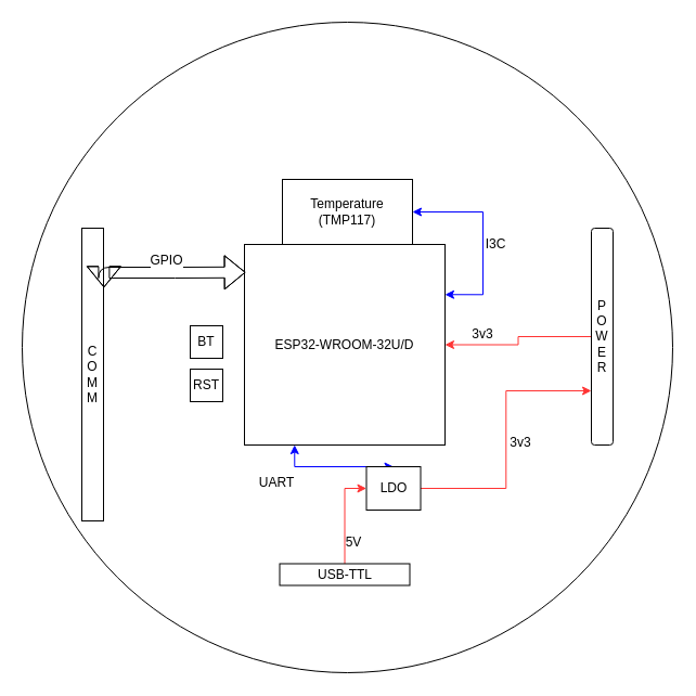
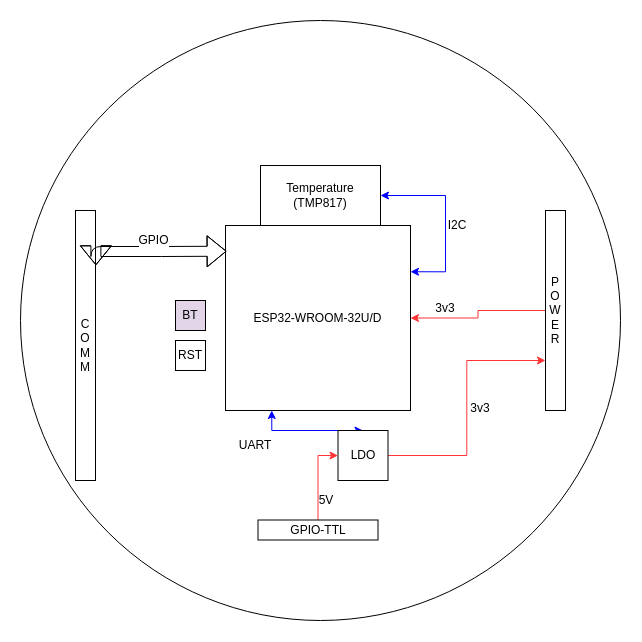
- <mxCell id="6" value="Temperature&lt;br&gt;(TMP117)" style="rounded=0;whiteSpace=wrap;html=1;" parent="1" vertex="1"><mxGeometry x="260" y="165" width="120" height="60" as="geometry" /></mxCell>
+ <mxCell id="6" value="Temperature&lt;br&gt;(TMP817)" style="rounded=0;whiteSpace=wrap;html=1;" parent="1" vertex="1"><mxGeometry x="260" y="165" width="120" height="60" as="geometry" /></mxCell>
- <mxCell id="20" value="I3C" style="text;html=1;strokeColor=none;fillColor=none;align=center;verticalAlign=middle;whiteSpace=wrap;rounded=0;" parent="1" vertex="1"><mxGeometry x="437" y="215" width="40" height="20" as="geometry" /></mxCell>
+ <mxCell id="20" value="I2C" style="text;html=1;strokeColor=none;fillColor=none;align=center;verticalAlign=middle;whiteSpace=wrap;rounded=0;" parent="1" vertex="1"><mxGeometry x="437" y="215" width="40" height="20" as="geometry" /></mxCell>
- <mxCell id="9" value="P&lt;br&gt;O&lt;br&gt;W&lt;br&gt;E&lt;br&gt;R" style="whiteSpace=wrap;html=1;rounded=1;" parent="1" vertex="1"><mxGeometry x="545" y="210" width="20" height="200" as="geometry" /></mxCell>
+ <mxCell id="9" value="P&lt;br&gt;O&lt;br&gt;W&lt;br&gt;E&lt;br&gt;R" style="rounded=0;whiteSpace=wrap;html=1;" parent="1" vertex="1"><mxGeometry x="545" y="210" width="20" height="200" as="geometry" /></mxCell>
- <mxCell id="10" value="BT" style="whiteSpace=wrap;html=1;aspect=fixed;" parent="1" vertex="1"><mxGeometry x="175" y="300" width="30" height="30" as="geometry" /></mxCell>
+ <mxCell id="10" value="BT" style="whiteSpace=wrap;html=1;aspect=fixed;fillColor=#e1d5e7;" parent="1" vertex="1"><mxGeometry x="175" y="300" width="30" height="30" as="geometry" /></mxCell>
- <mxCell id="13" value="LDO" style="whiteSpace=wrap;html=1;aspect=fixed;" parent="1" vertex="1"><mxGeometry x="337.5" y="430" width="50" height="40" as="geometry" /></mxCell>
+ <mxCell id="13" value="LDO" style="whiteSpace=wrap;html=1;aspect=fixed;" parent="1" vertex="1"><mxGeometry x="337.5" y="430" width="50" height="50" as="geometry" /></mxCell>
- <mxCell id="15" value="USB-TTL" style="rounded=0;whiteSpace=wrap;html=1;" parent="1" vertex="1"><mxGeometry x="257.5" y="519.5" width="120" height="20" as="geometry" /></mxCell>
+ <mxCell id="15" value="GPIO-TTL" style="rounded=0;whiteSpace=wrap;html=1;" parent="1" vertex="1"><mxGeometry x="257.5" y="519.5" width="120" height="20" as="geometry" /></mxCell>
